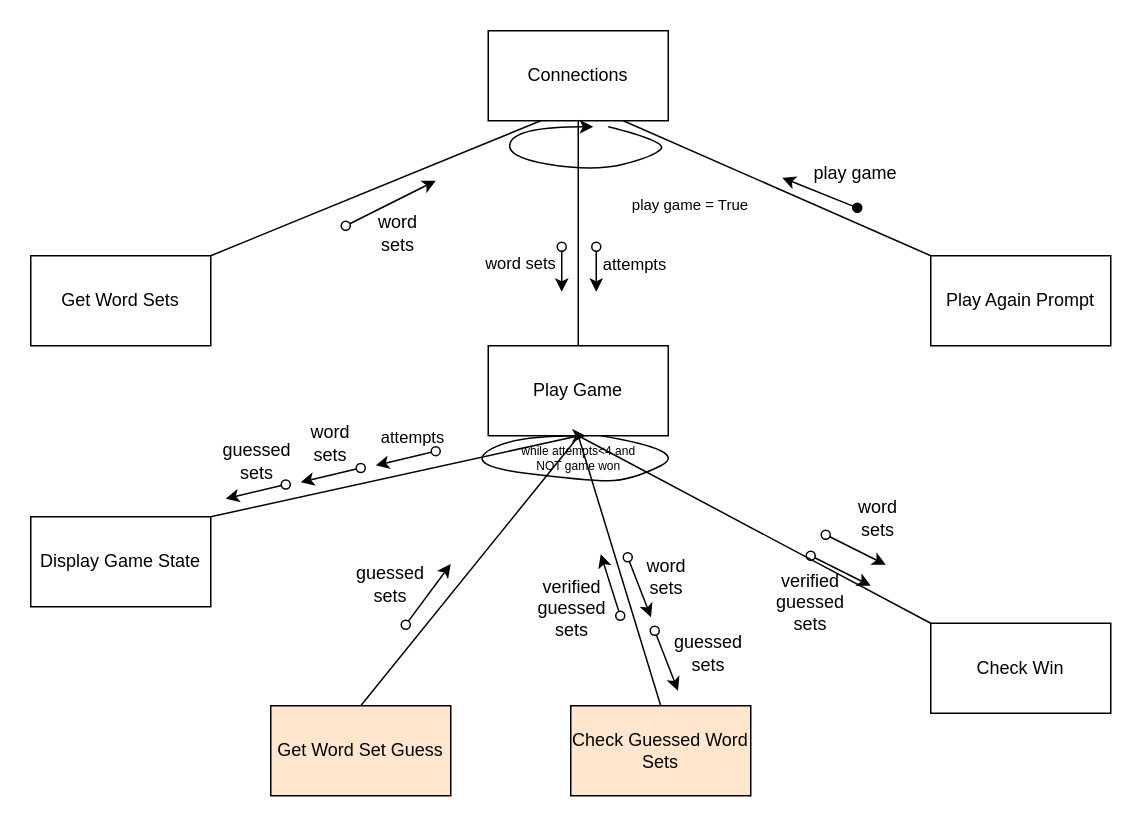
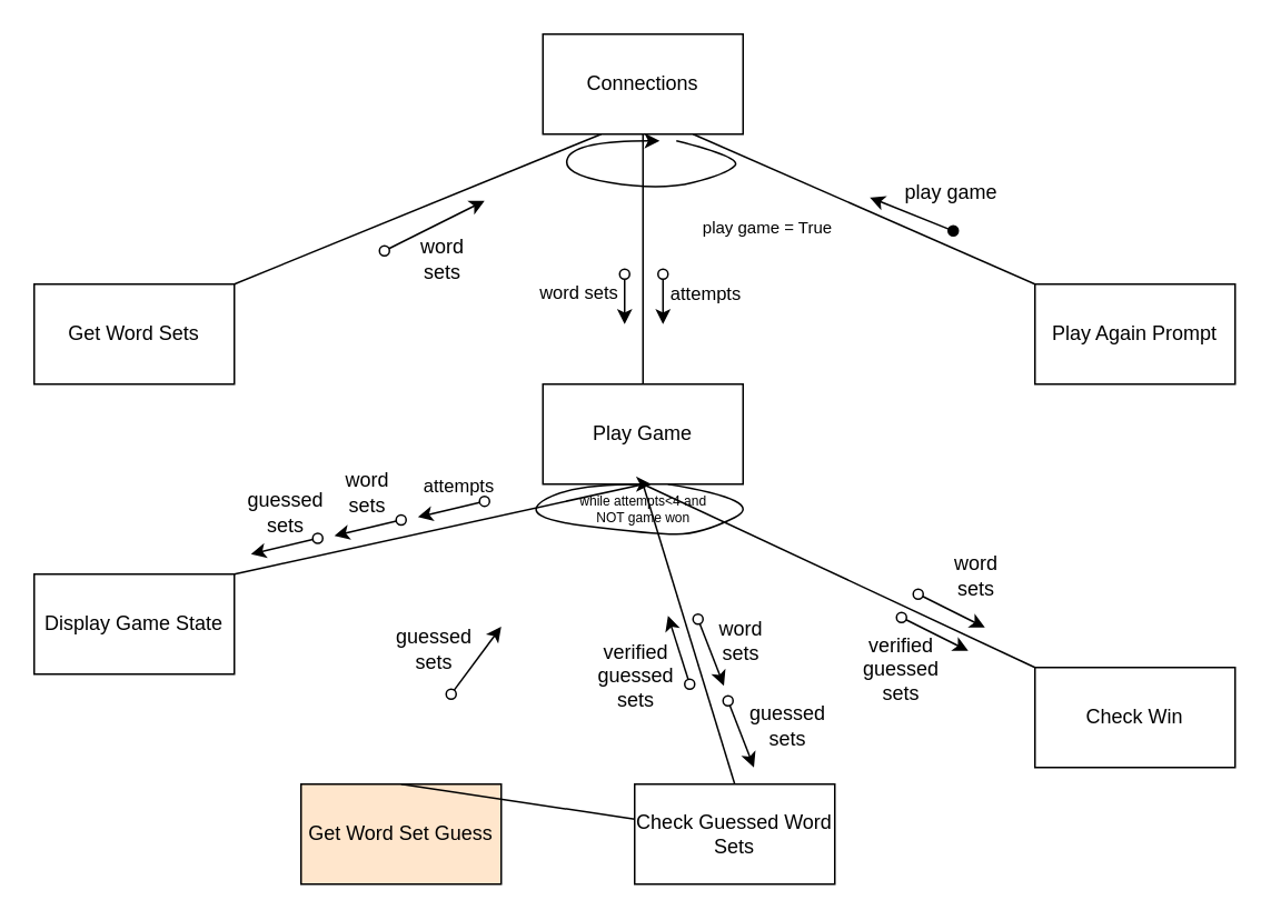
- <mxCell id="37" value="" style="endArrow=none;html=1;rounded=0;exitX=0.5;exitY=0;exitDx=0;exitDy=0;entryX=0.5;entryY=0;entryDx=0;entryDy=0;" edge="1" parent="1" source="36" target="20"><mxGeometry width="50" height="50" relative="1" as="geometry"><mxPoint x="240" y="466" as="sourcePoint" /><mxPoint x="290" y="416" as="targetPoint" /></mxGeometry></mxCell>
+ <mxCell id="37" value="" style="endArrow=none;html=1;rounded=0;exitX=0.5;exitY=0;exitDx=0;exitDy=0;" edge="1" parent="1" source="36" target="27"><mxGeometry width="50" height="50" relative="1" as="geometry"><mxPoint x="240" y="466" as="sourcePoint" /><mxPoint x="290" y="416" as="targetPoint" /></mxGeometry></mxCell>
- <mxCell id="21" value="Check Win" style="rounded=0;whiteSpace=wrap;html=1;" vertex="1" parent="1"><mxGeometry x="620" y="415" width="120" height="60" as="geometry" /></mxCell>
+ <mxCell id="21" value="Check Win" style="rounded=0;whiteSpace=wrap;html=1;" vertex="1" parent="1"><mxGeometry x="620" y="400" width="120" height="60" as="geometry" /></mxCell>
- <mxCell id="27" value="Check Guessed Word Sets" style="rounded=0;whiteSpace=wrap;html=1;fillColor=#ffe6cc;" vertex="1" parent="1"><mxGeometry x="380" y="470" width="120" height="60" as="geometry" /></mxCell>
+ <mxCell id="27" value="Check Guessed Word Sets" style="rounded=0;whiteSpace=wrap;html=1;" vertex="1" parent="1"><mxGeometry x="380" y="470" width="120" height="60" as="geometry" /></mxCell>
